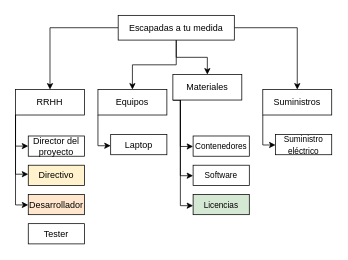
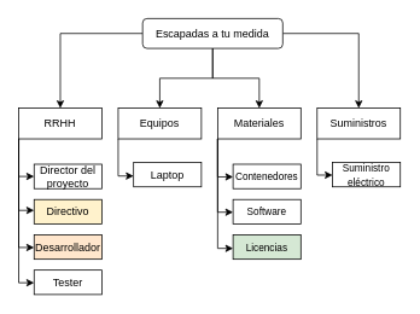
- <mxCell id="6" value="Escapadas a tu medida" style="rounded=0;whiteSpace=wrap;html=1;" vertex="1" parent="1"><mxGeometry x="157" y="20" width="155" height="33" as="geometry" /></mxCell>
+ <mxCell id="6" value="Escapadas a tu medida" style="whiteSpace=wrap;html=1;rounded=1;" vertex="1" parent="1"><mxGeometry x="157" y="20" width="155" height="33" as="geometry" /></mxCell>
- <mxCell id="17" value="Materiales" style="rounded=0;whiteSpace=wrap;html=1;" vertex="1" parent="1"><mxGeometry x="230" y="99" width="92" height="34" as="geometry" /></mxCell>
+ <mxCell id="17" value="Materiales" style="rounded=0;whiteSpace=wrap;html=1;" vertex="1" parent="1"><mxGeometry x="240" y="119" width="92" height="34" as="geometry" /></mxCell>
+ <mxCell id="10" style="edgeStyle=orthogonalEdgeStyle;rounded=0;orthogonalLoop=1;jettySize=auto;html=1;exitX=0;exitY=1;exitDx=0;exitDy=0;" edge="1" parent="1" source="11" target="28"><mxGeometry relative="1" as="geometry"><Array as="points"><mxPoint x="20" y="312" /></Array></mxGeometry></mxCell>
